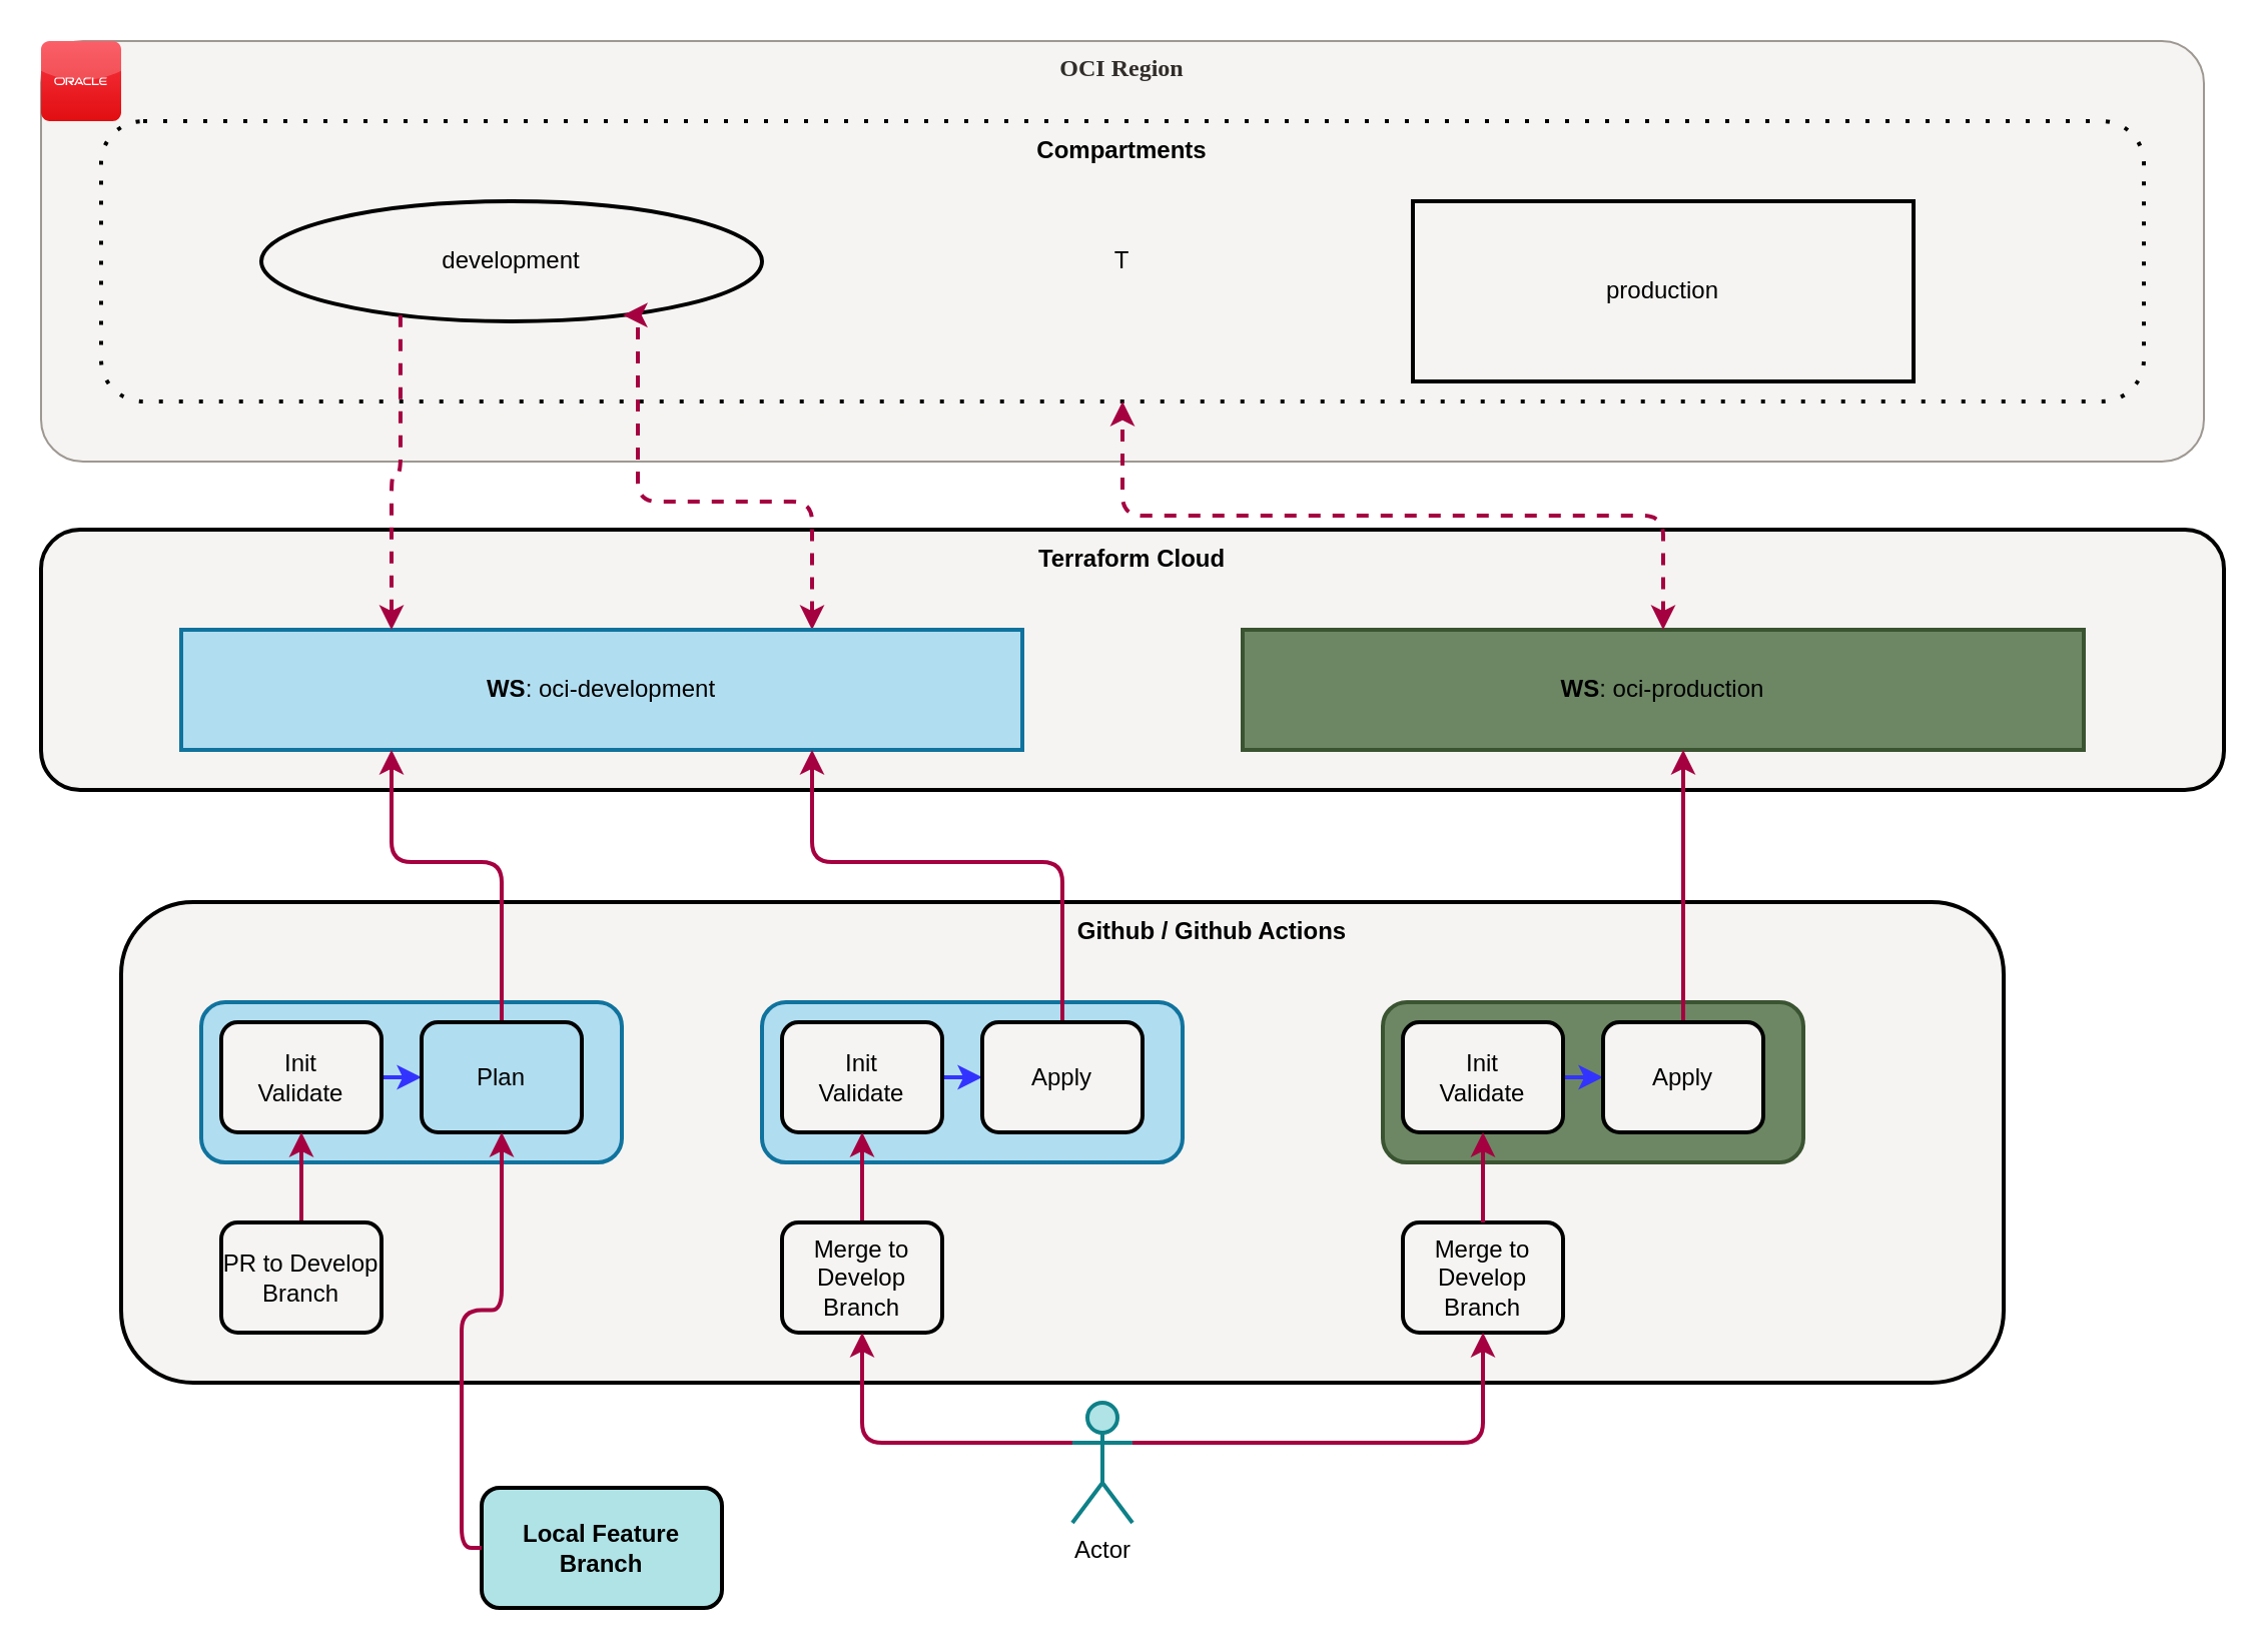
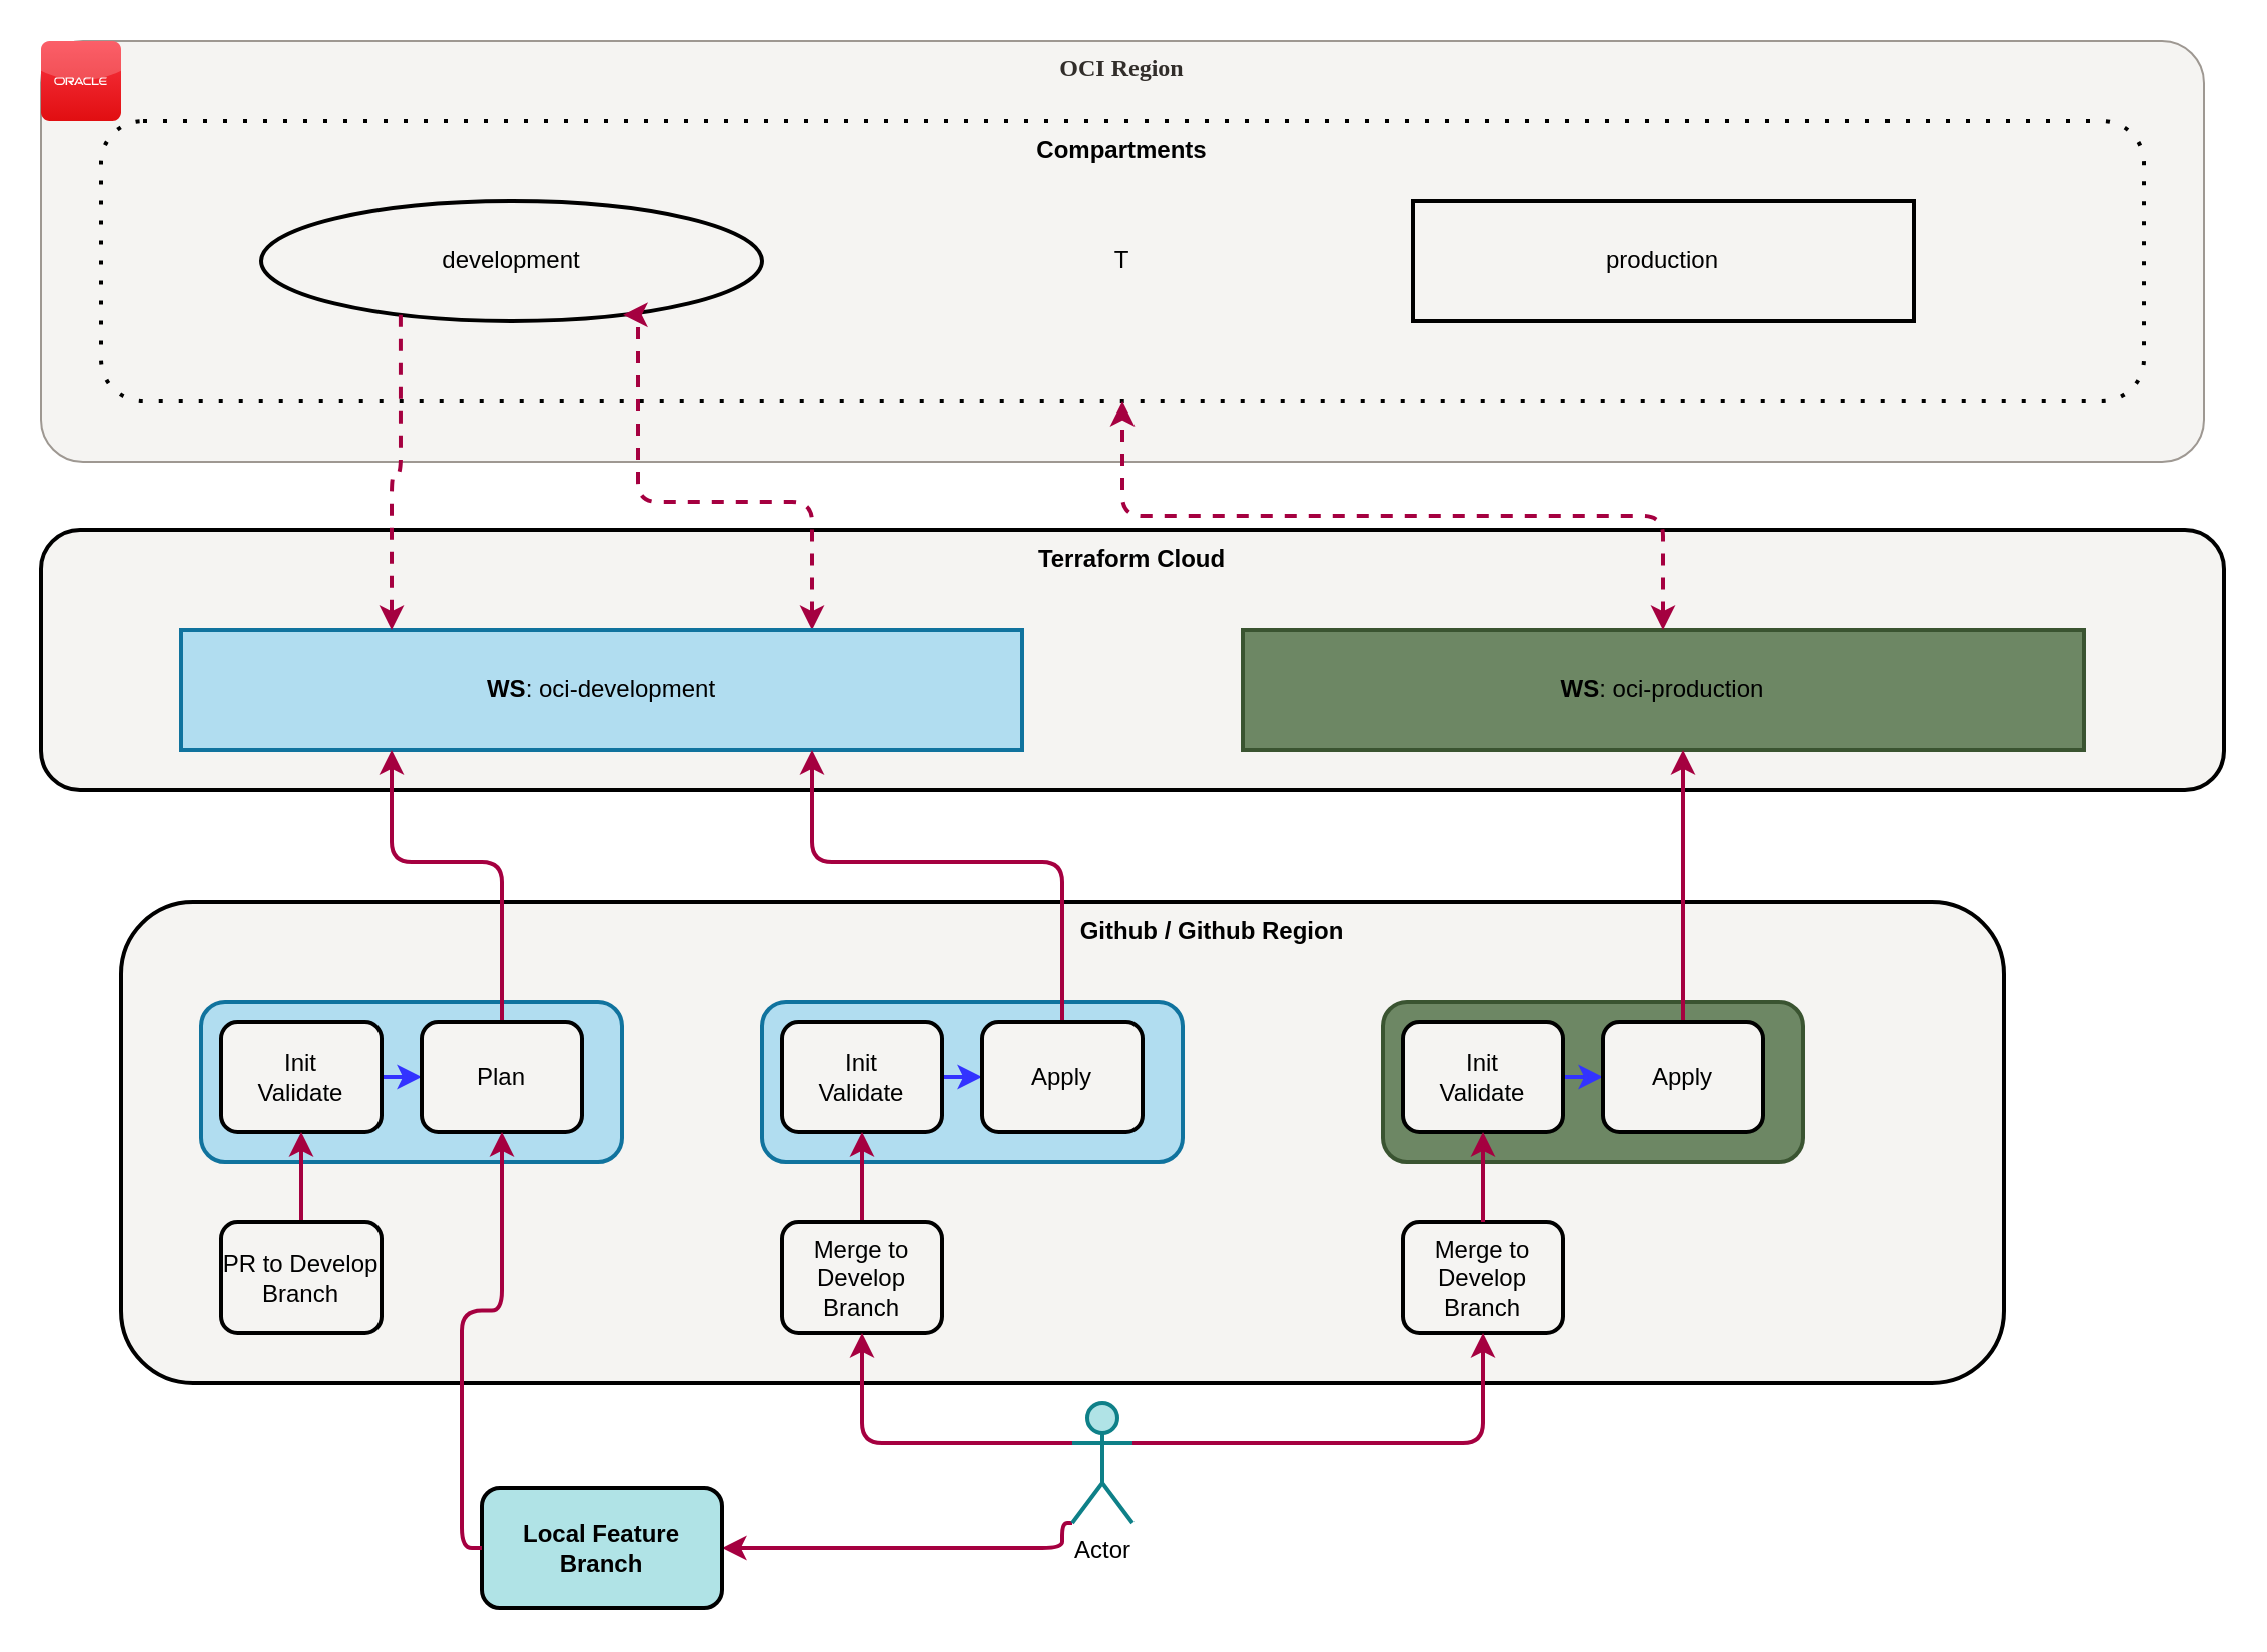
- <mxCell id="37" value="production" style="rounded=0;whiteSpace=wrap;html=1;strokeColor=#000000;strokeWidth=2;fontColor=#000000;fillColor=none;" vertex="1" parent="1"><mxGeometry x="705" y="100" width="250" height="90" as="geometry" /></mxCell>
+ <mxCell id="37" value="production" style="rounded=0;whiteSpace=wrap;html=1;strokeColor=#000000;strokeWidth=2;fontColor=#000000;fillColor=none;" vertex="1" parent="1"><mxGeometry x="705" y="100" width="250" height="60" as="geometry" /></mxCell>
- <mxCell id="20" value="&lt;b&gt;Github / Github Actions&lt;/b&gt;" style="text;html=1;strokeColor=none;fillColor=none;align=center;verticalAlign=middle;whiteSpace=wrap;rounded=0;strokeWidth=2;fontColor=#000000;" vertex="1" parent="1"><mxGeometry x="535" y="450" width="140" height="30" as="geometry" /></mxCell>
+ <mxCell id="20" value="&lt;b&gt;Github / Github Region&lt;/b&gt;" style="text;html=1;strokeColor=none;fillColor=none;align=center;verticalAlign=middle;whiteSpace=wrap;rounded=0;strokeWidth=2;fontColor=#000000;" vertex="1" parent="1"><mxGeometry x="535" y="450" width="140" height="30" as="geometry" /></mxCell>
- <mxCell id="19" value="Plan" style="rounded=1;whiteSpace=wrap;html=1;strokeColor=#000000;strokeWidth=2;fontColor=#000000;fillColor=#b1ddf0;" parent="1" vertex="1"><mxGeometry x="210" y="510" width="80" height="55" as="geometry" /></mxCell>
+ <mxCell id="19" value="Plan" style="rounded=1;whiteSpace=wrap;html=1;strokeColor=#000000;strokeWidth=2;fontColor=#000000;fillColor=#f5f4f2;" parent="1" vertex="1"><mxGeometry x="210" y="510" width="80" height="55" as="geometry" /></mxCell>
+ <mxCell id="11" style="edgeStyle=orthogonalEdgeStyle;rounded=1;html=1;entryX=1;entryY=0.5;entryDx=0;entryDy=0;strokeColor=#A50040;strokeWidth=2;fontColor=#000000;fillColor=#d80073;exitX=0;exitY=1;exitDx=0;exitDy=0;exitPerimeter=0;" edge="1" parent="1" source="12" target="13"><mxGeometry relative="1" as="geometry"><mxPoint x="575" y="750" as="sourcePoint" /><mxPoint x="350" y="750" as="targetPoint" /><Array as="points"><mxPoint x="530" y="760" /><mxPoint x="530" y="773" /></Array></mxGeometry></mxCell>
